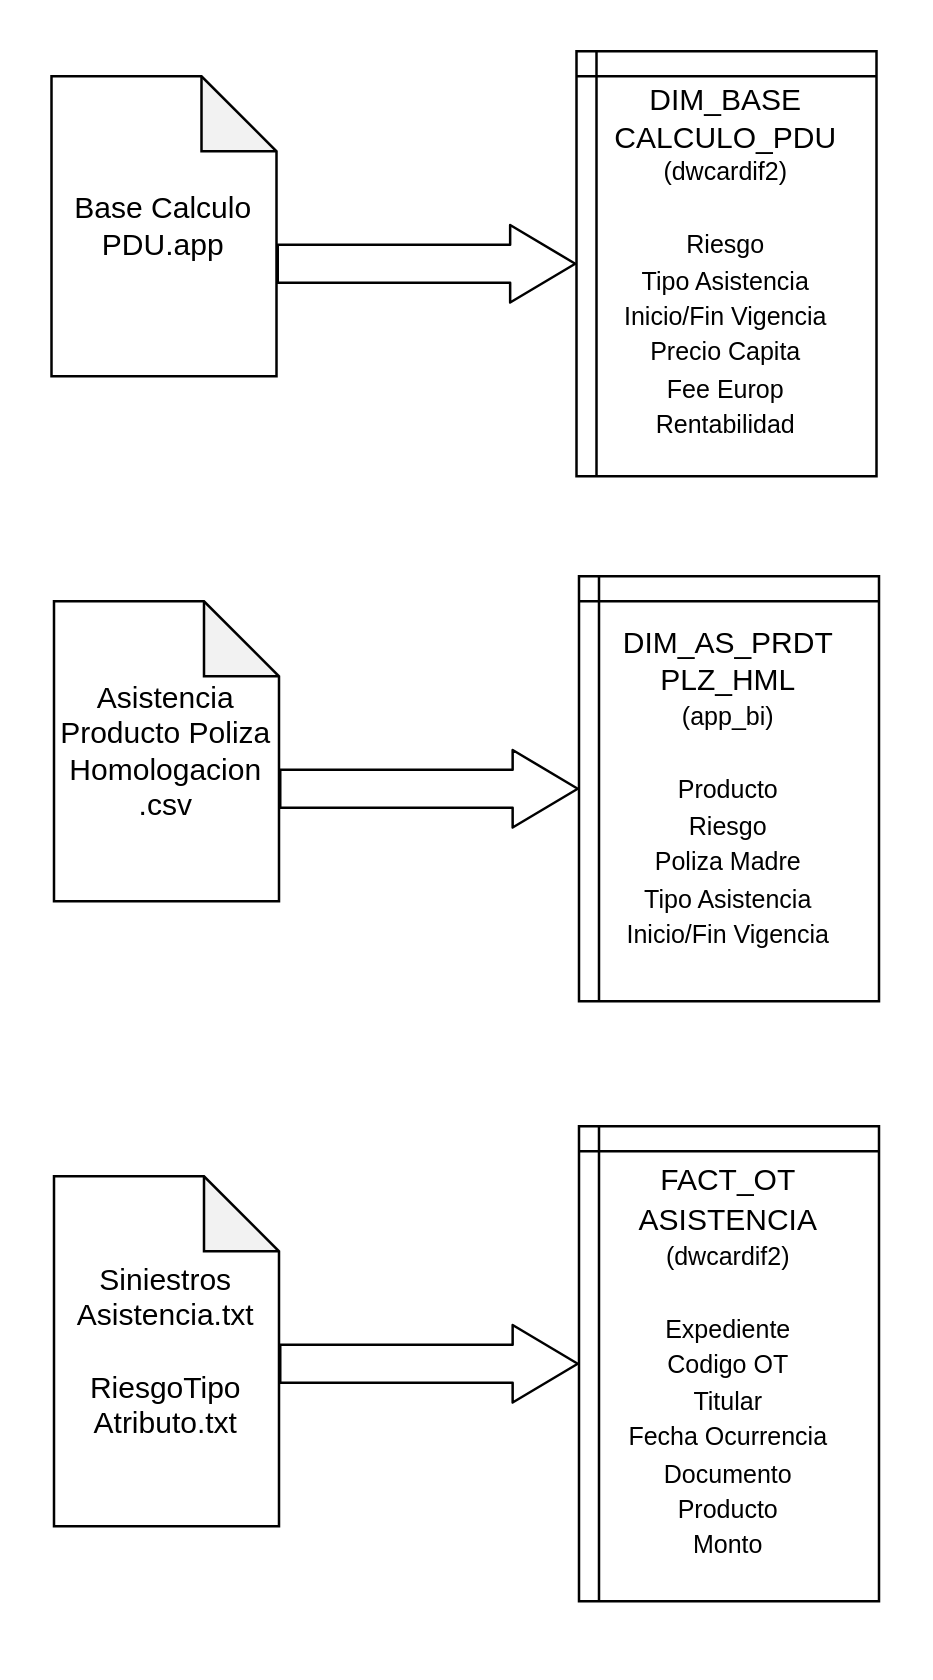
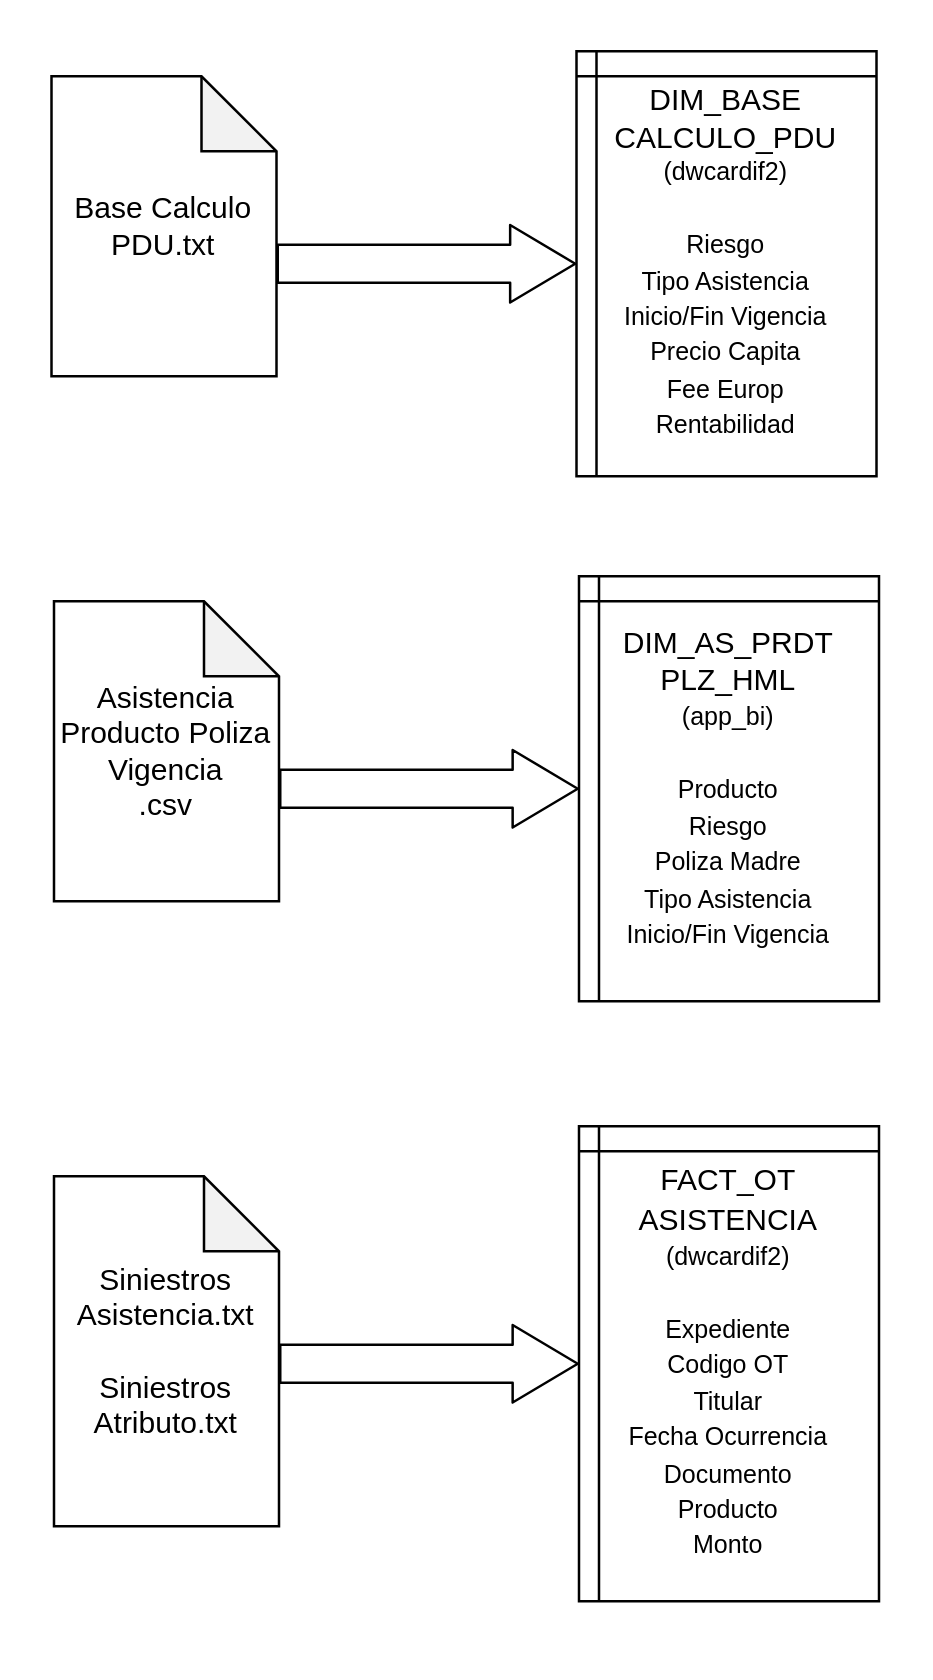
- <mxCell id="3" value="Base Calculo PDU.app" parent="2" style="shape=note;whiteSpace=wrap;html=1;backgroundOutline=1;darkOpacity=0.05;" vertex="1"><mxGeometry as="geometry" y="10" width="90" height="120" /></mxCell>
+ <mxCell id="3" value="Base Calculo PDU.txt" parent="2" style="shape=note;whiteSpace=wrap;html=1;backgroundOutline=1;darkOpacity=0.05;" vertex="1"><mxGeometry as="geometry" y="10" width="90" height="120" /></mxCell>
- <mxCell id="7" value="Asistencia Producto Poliza Homologacion&lt;br&gt;.csv" parent="6" style="shape=note;whiteSpace=wrap;html=1;backgroundOutline=1;darkOpacity=0.05;" vertex="1"><mxGeometry as="geometry" y="10" width="90" height="120" /></mxCell>
+ <mxCell id="7" value="Asistencia Producto Poliza Vigencia&lt;br&gt;.csv" parent="6" style="shape=note;whiteSpace=wrap;html=1;backgroundOutline=1;darkOpacity=0.05;" vertex="1"><mxGeometry as="geometry" y="10" width="90" height="120" /></mxCell>
- <mxCell id="11" value="Siniestros&lt;br&gt;Asistencia.txt&lt;br&gt;&lt;br&gt;RiesgoTipo&lt;br&gt;Atributo.txt" parent="10" style="shape=note;whiteSpace=wrap;html=1;backgroundOutline=1;darkOpacity=0.05;" vertex="1"><mxGeometry as="geometry" y="10" width="90" height="140" /></mxCell>
+ <mxCell id="11" value="Siniestros&lt;br&gt;Asistencia.txt&lt;br&gt;&lt;br&gt;Siniestros&lt;br&gt;Atributo.txt" parent="10" style="shape=note;whiteSpace=wrap;html=1;backgroundOutline=1;darkOpacity=0.05;" vertex="1"><mxGeometry as="geometry" y="10" width="90" height="140" /></mxCell>
